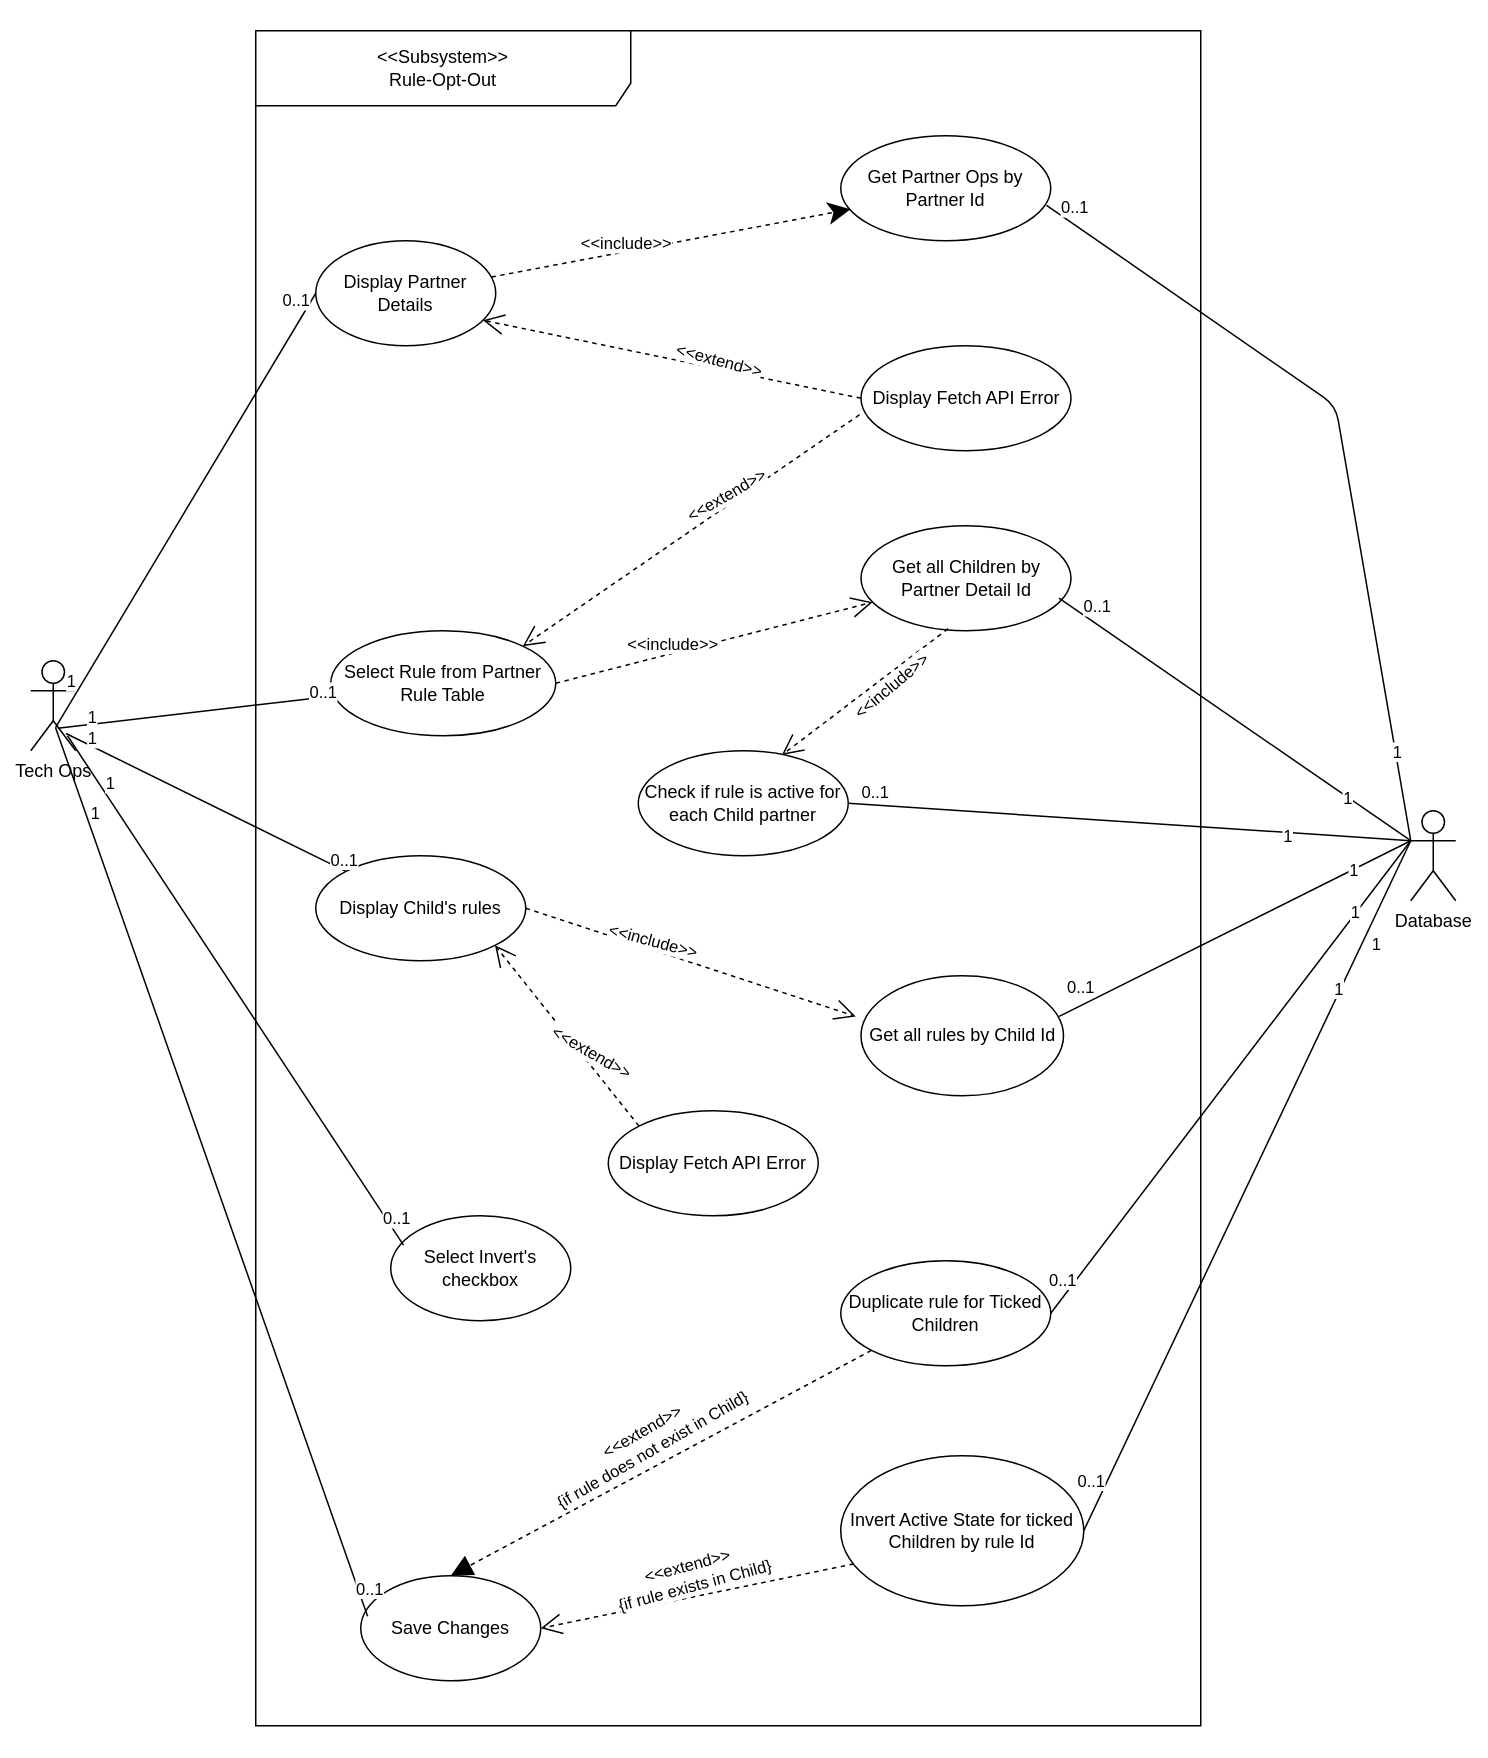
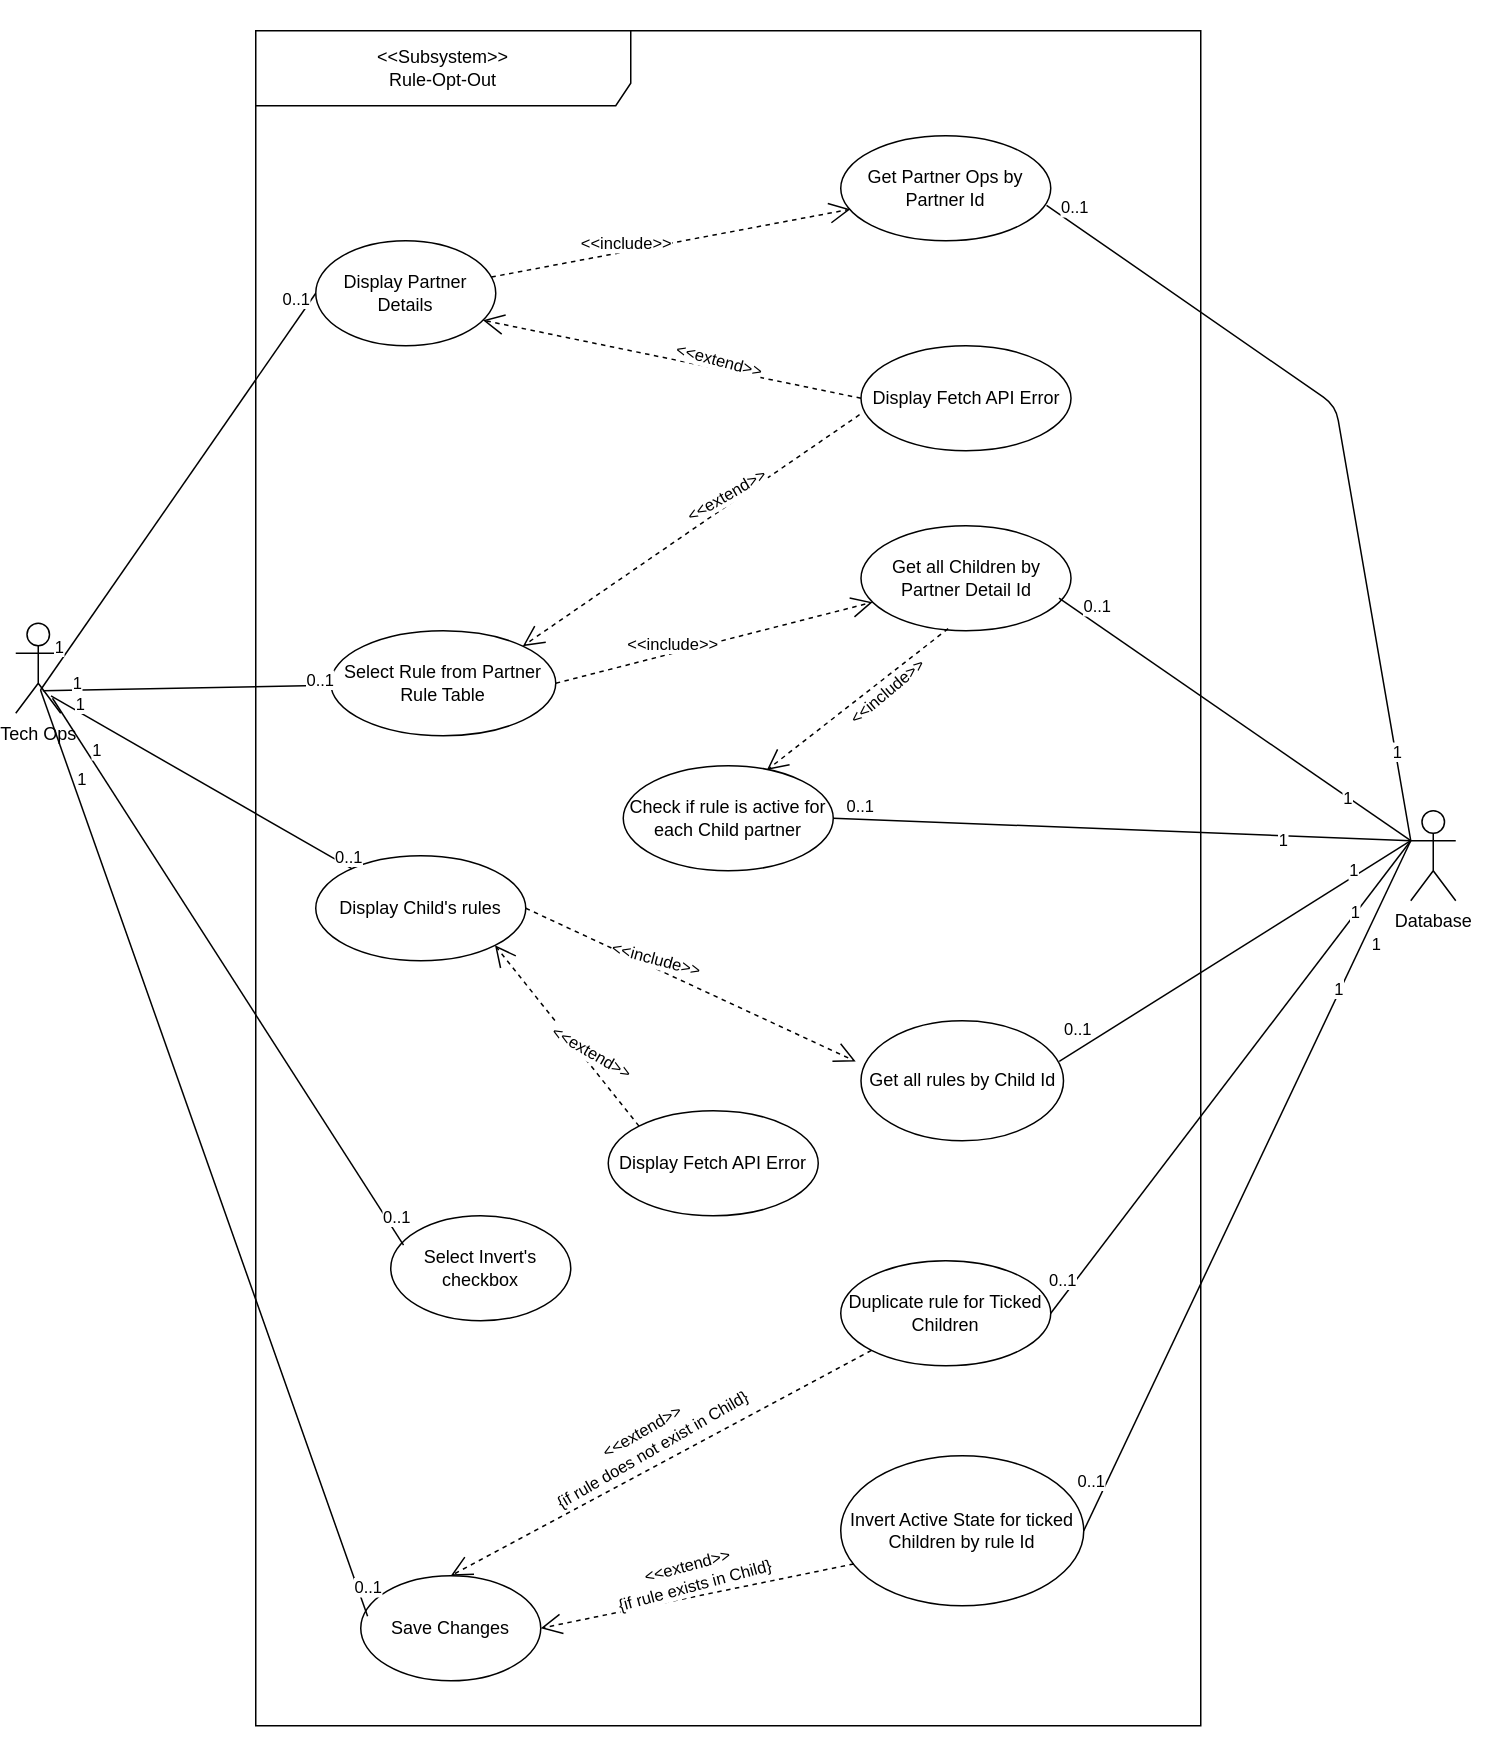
- <mxCell id="29" value="" style="endArrow=classic;endFill=1;endSize=12;html=1;entryX=0.046;entryY=0.7;entryDx=0;entryDy=0;entryPerimeter=0;dashed=1;" parent="1" target="5" edge="1" source="4"><mxGeometry width="160" relative="1" as="geometry"><mxPoint x="310" y="184.5" as="sourcePoint" /><mxPoint x="470" y="184.5" as="targetPoint" /></mxGeometry></mxCell>
+ <mxCell id="29" value="" style="endArrow=open;endFill=1;endSize=12;html=1;entryX=0.046;entryY=0.7;entryDx=0;entryDy=0;entryPerimeter=0;dashed=1;" parent="1" target="5" edge="1" source="4"><mxGeometry width="160" relative="1" as="geometry"><mxPoint x="310" y="184.5" as="sourcePoint" /><mxPoint x="470" y="184.5" as="targetPoint" /></mxGeometry></mxCell>
- <mxCell id="3" value="Tech Ops" style="shape=umlActor;verticalLabelPosition=bottom;verticalAlign=top;html=1;" parent="1" vertex="1"><mxGeometry x="20" y="440" width="30" height="60" as="geometry" /></mxCell>
+ <mxCell id="3" value="Tech Ops" style="shape=umlActor;verticalLabelPosition=bottom;verticalAlign=top;html=1;" parent="1" vertex="1"><mxGeometry x="10" y="415" width="30" height="60" as="geometry" /></mxCell>
- <mxCell id="9" value="Check if rule is active for each Child partner" style="ellipse;whiteSpace=wrap;html=1;" parent="1" vertex="1"><mxGeometry x="425" y="500" width="140" height="70" as="geometry" /></mxCell>
+ <mxCell id="9" value="Check if rule is active for each Child partner" style="ellipse;whiteSpace=wrap;html=1;" parent="1" vertex="1"><mxGeometry x="415" y="510" width="140" height="70" as="geometry" /></mxCell>
- <mxCell id="67" value="Get all rules by Child Id" style="ellipse;whiteSpace=wrap;html=1;" vertex="1" parent="1"><mxGeometry x="573.5" y="650" width="135" height="80" as="geometry" /></mxCell>
+ <mxCell id="67" value="Get all rules by Child Id" style="ellipse;whiteSpace=wrap;html=1;" vertex="1" parent="1"><mxGeometry x="573.5" y="680" width="135" height="80" as="geometry" /></mxCell>
- <mxCell id="56" value="" style="endArrow=block;endFill=1;endSize=12;html=1;entryX=0.5;entryY=0;entryDx=0;entryDy=0;dashed=1;exitX=0;exitY=1;exitDx=0;exitDy=0;" edge="1" parent="1" source="55" target="11"><mxGeometry width="160" relative="1" as="geometry"><mxPoint x="518.861" y="906.274" as="sourcePoint" /><mxPoint x="240" y="840" as="targetPoint" /></mxGeometry></mxCell>
+ <mxCell id="56" value="" style="endArrow=open;endFill=1;endSize=12;html=1;entryX=0.5;entryY=0;entryDx=0;entryDy=0;dashed=1;exitX=0;exitY=1;exitDx=0;exitDy=0;" edge="1" parent="1" source="55" target="11"><mxGeometry width="160" relative="1" as="geometry"><mxPoint x="518.861" y="906.274" as="sourcePoint" /><mxPoint x="240" y="840" as="targetPoint" /></mxGeometry></mxCell>
